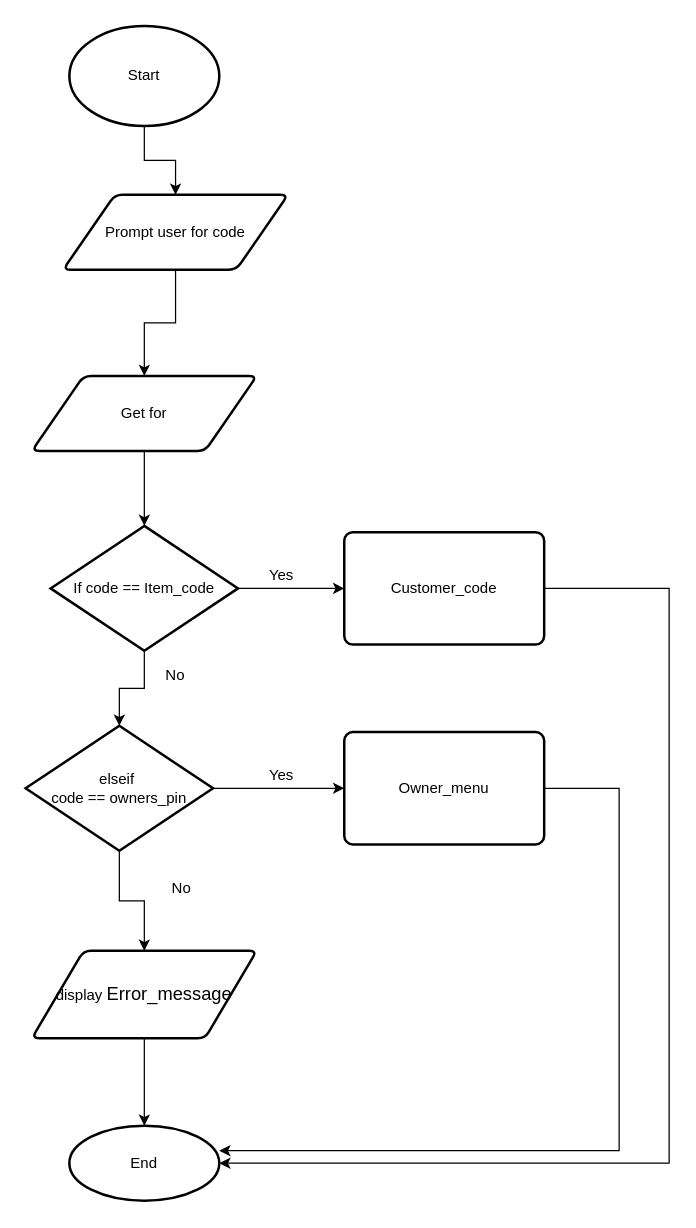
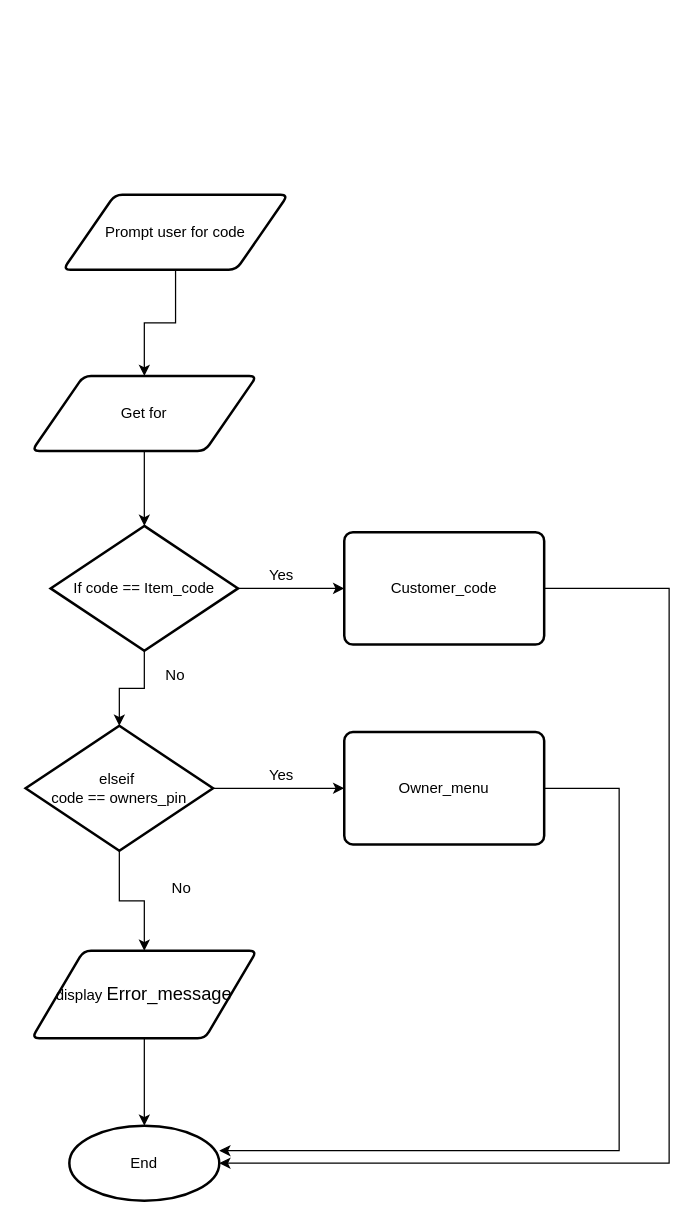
- <mxCell id="3" value="Start" style="strokeWidth=2;html=1;shape=mxgraph.flowchart.start_1;whiteSpace=wrap;" vertex="1" parent="1"><mxGeometry x="55" y="20" width="120" height="80" as="geometry" /></mxCell>
- <mxCell id="2" value="" style="edgeStyle=orthogonalEdgeStyle;rounded=0;orthogonalLoop=1;jettySize=auto;html=1;" edge="1" parent="1" source="3" target="5"><mxGeometry relative="1" as="geometry" /></mxCell>
